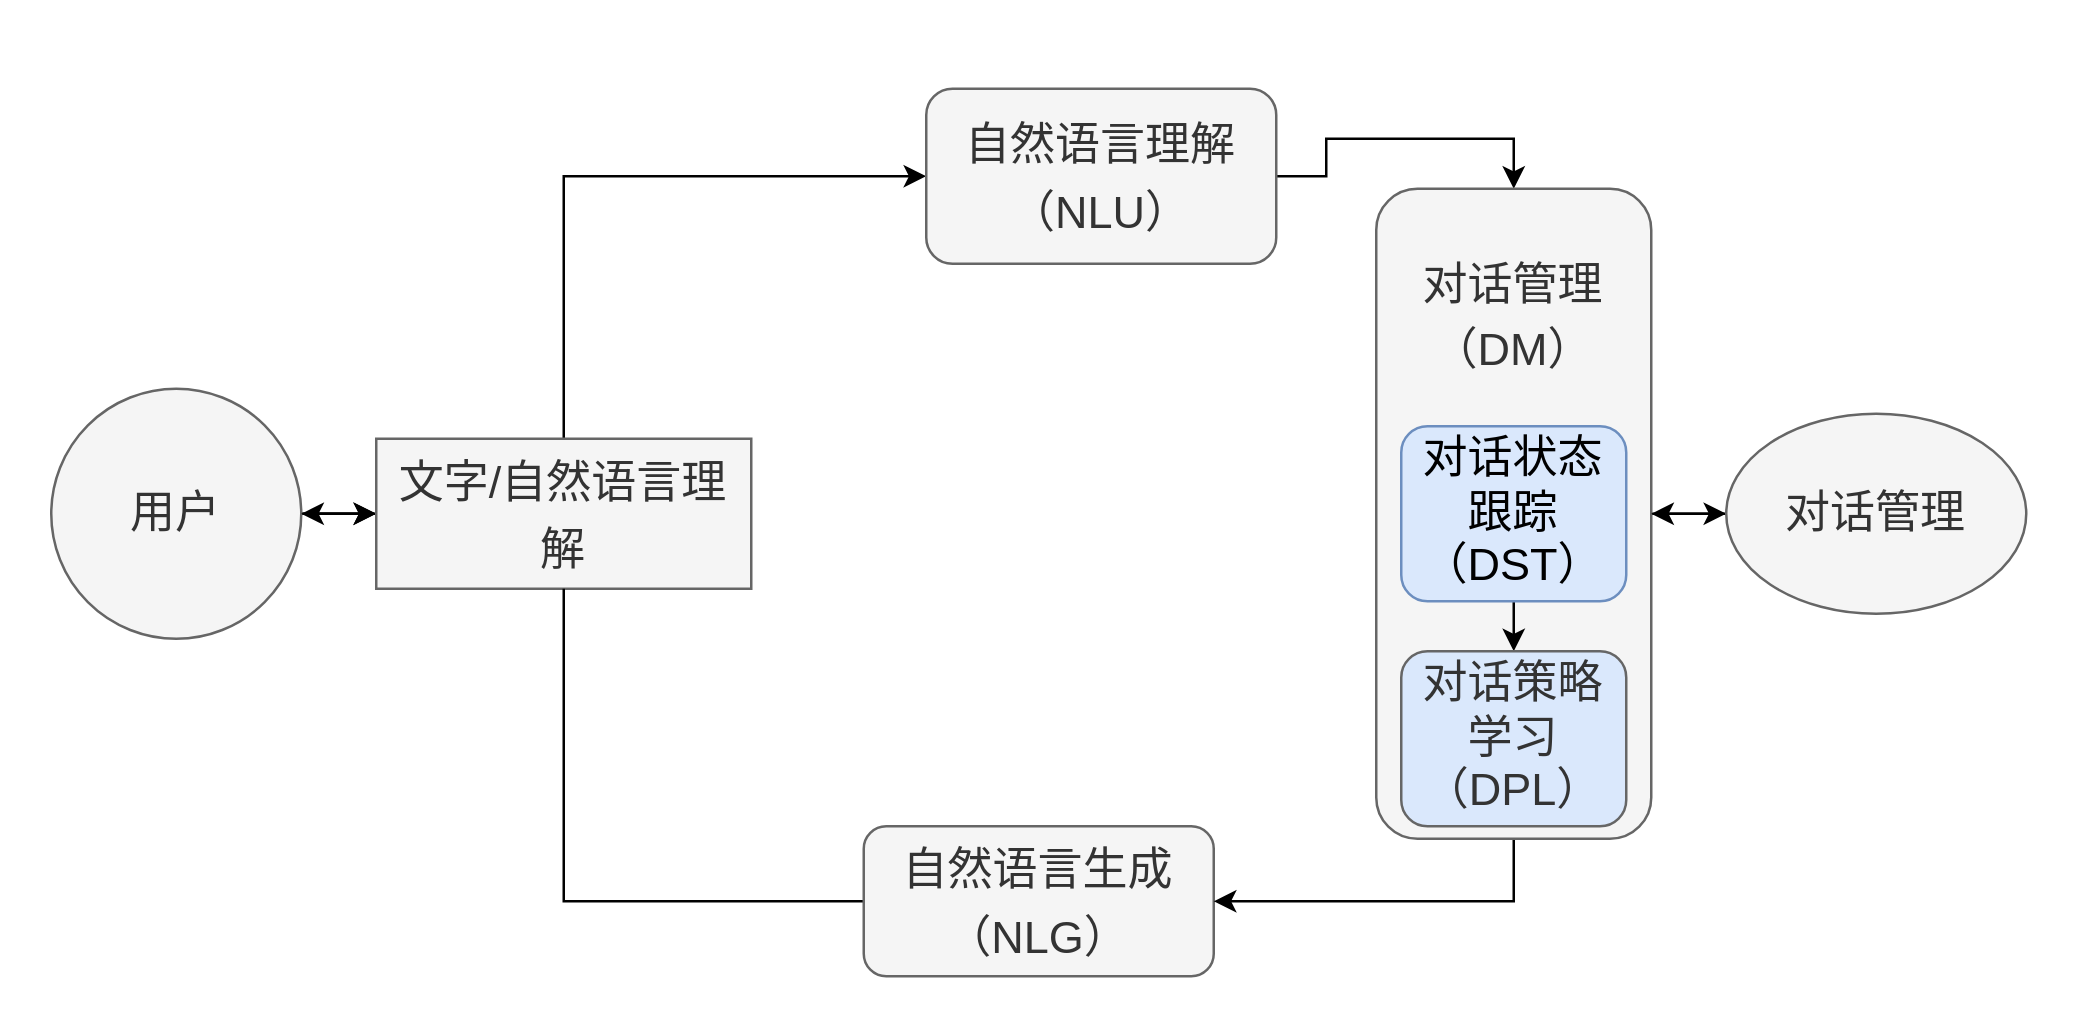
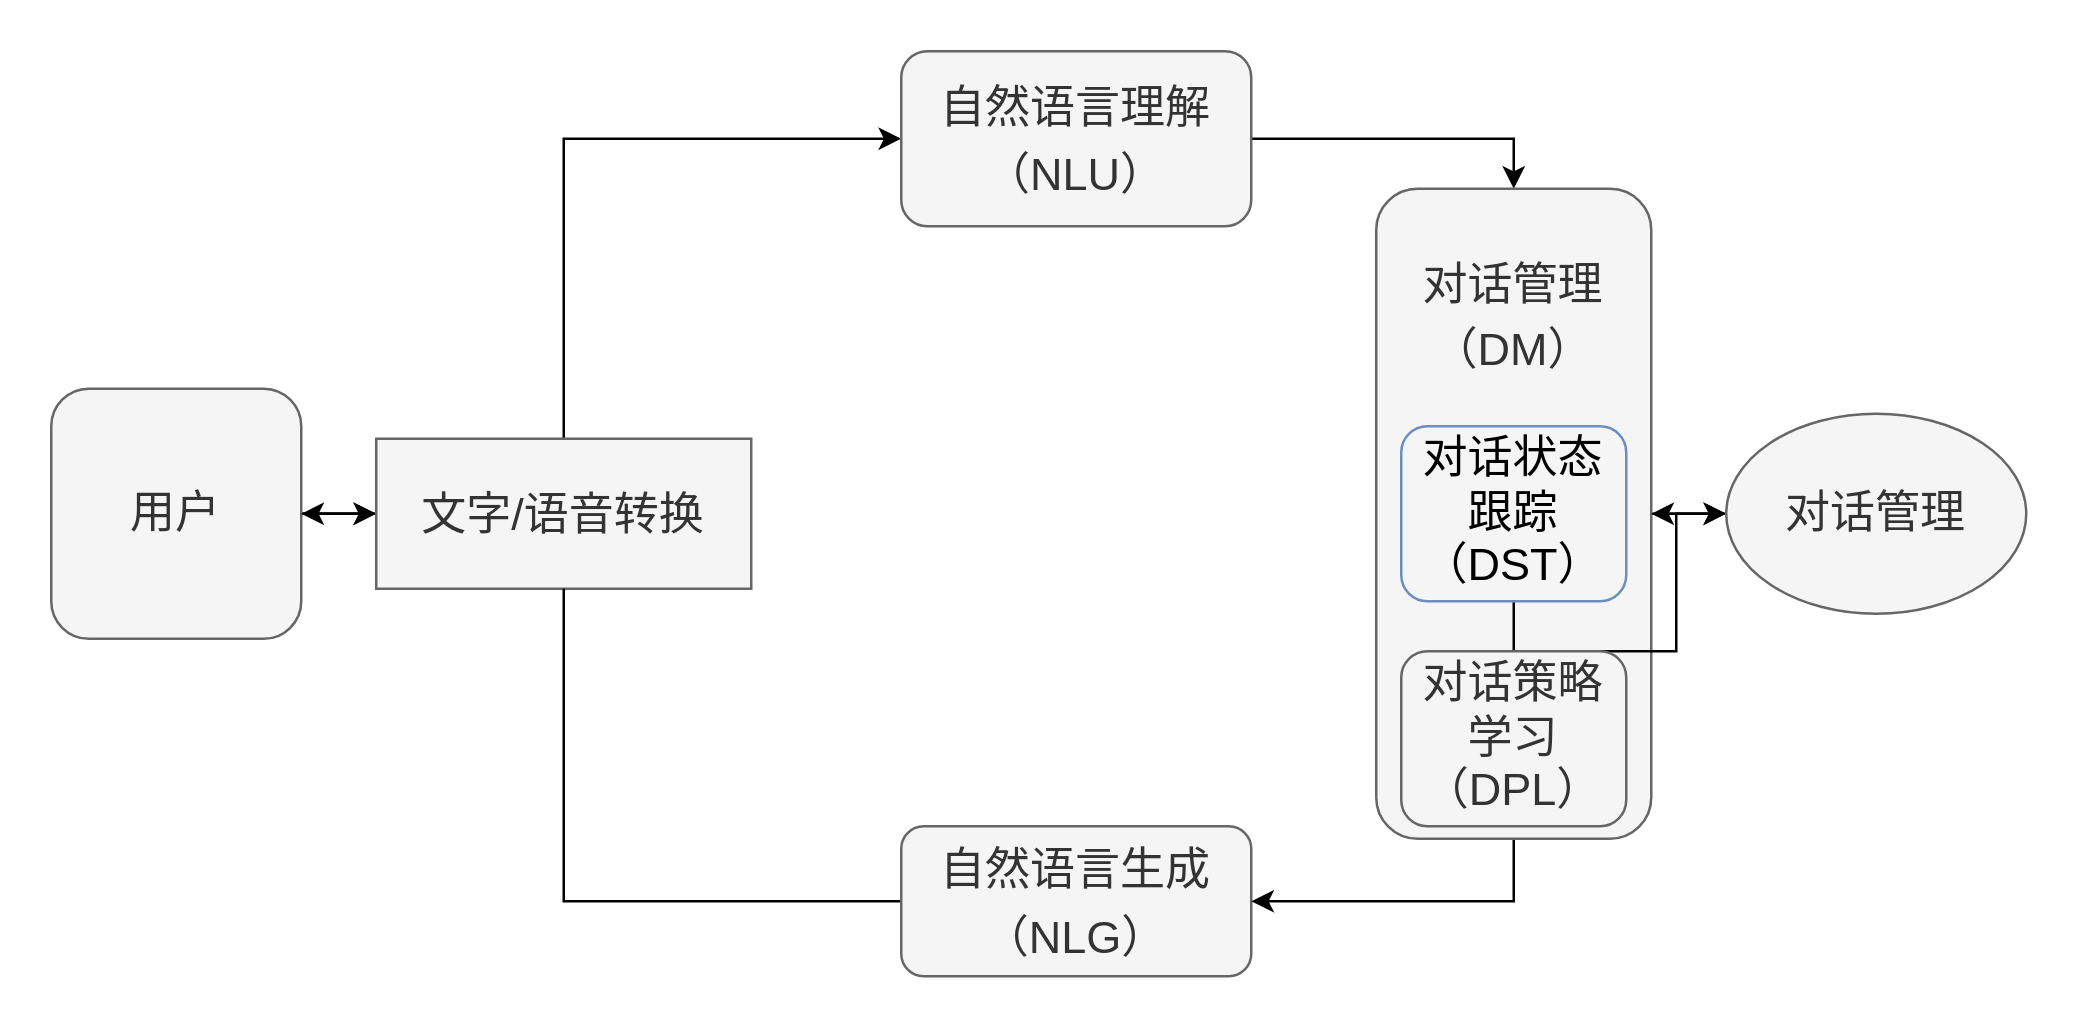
- <mxCell id="9" value="&lt;font style=&quot;font-size: 18px;&quot;&gt;自然语言理解（NLU）&lt;/font&gt;" style="rounded=1;whiteSpace=wrap;html=1;fontSize=22;fillColor=#f5f5f5;fontColor=#333333;strokeColor=#666666;" parent="1" vertex="1"><mxGeometry x="370" y="35" width="140" height="70" as="geometry" /></mxCell>
+ <mxCell id="9" value="&lt;font style=&quot;font-size: 18px;&quot;&gt;自然语言理解（NLU）&lt;/font&gt;" style="rounded=1;whiteSpace=wrap;html=1;fontSize=22;fillColor=#f5f5f5;fontColor=#333333;strokeColor=#666666;" parent="1" vertex="1"><mxGeometry x="360" y="20" width="140" height="70" as="geometry" /></mxCell>
- <mxCell id="4" value="&lt;font style=&quot;font-size: 18px;&quot;&gt;用户&lt;/font&gt;" style="ellipse;whiteSpace=wrap;html=1;aspect=fixed;fillColor=#f5f5f5;fontColor=#333333;strokeColor=#666666;" parent="1" vertex="1"><mxGeometry x="20" y="155" width="100" height="100" as="geometry" /></mxCell>
+ <mxCell id="4" value="&lt;font style=&quot;font-size: 18px;&quot;&gt;用户&lt;/font&gt;" style="whiteSpace=wrap;html=1;aspect=fixed;fillColor=#f5f5f5;fontColor=#333333;strokeColor=#666666;rounded=1;" parent="1" vertex="1"><mxGeometry x="20" y="155" width="100" height="100" as="geometry" /></mxCell>
- <mxCell id="7" value="&lt;font style=&quot;font-size: 18px;&quot;&gt;文字/自然语言理解&lt;/font&gt;" style="rounded=0;whiteSpace=wrap;html=1;fontSize=22;fillColor=#f5f5f5;fontColor=#333333;strokeColor=#666666;" parent="1" vertex="1"><mxGeometry x="150" y="175" width="150" height="60" as="geometry" /></mxCell>
+ <mxCell id="7" value="&lt;font style=&quot;font-size: 18px;&quot;&gt;文字/语音转换&lt;/font&gt;" style="rounded=0;whiteSpace=wrap;html=1;fontSize=22;fillColor=#f5f5f5;fontColor=#333333;strokeColor=#666666;" parent="1" vertex="1"><mxGeometry x="150" y="175" width="150" height="60" as="geometry" /></mxCell>
- <mxCell id="16" value="对话状态跟踪（DST）" style="rounded=1;whiteSpace=wrap;html=1;fontSize=18;fillColor=#dae8fc;strokeColor=#6c8ebf;" parent="1" vertex="1"><mxGeometry x="560" y="170" width="90" height="70" as="geometry" /></mxCell>
+ <mxCell id="16" value="对话状态跟踪（DST）" style="rounded=1;whiteSpace=wrap;html=1;fontSize=18;fillColor=#f5f5f5;strokeColor=#6c8ebf;" parent="1" vertex="1"><mxGeometry x="560" y="170" width="90" height="70" as="geometry" /></mxCell>
- <mxCell id="15" style="edgeStyle=orthogonalEdgeStyle;rounded=0;orthogonalLoop=1;jettySize=auto;html=1;exitX=0.5;exitY=1;exitDx=0;exitDy=0;entryX=0.5;entryY=0;entryDx=0;entryDy=0;fontSize=18;" parent="1" source="16" target="17" edge="1"><mxGeometry relative="1" as="geometry" /></mxCell>
+ <mxCell id="15" style="edgeStyle=orthogonalEdgeStyle;rounded=0;orthogonalLoop=1;jettySize=auto;html=1;exitX=0.5;exitY=1;exitDx=0;exitDy=0;fontSize=18;" parent="1" source="16" target="19" edge="1"><mxGeometry relative="1" as="geometry" /></mxCell>
- <mxCell id="17" value="对话策略学习（DPL）" style="rounded=1;whiteSpace=wrap;html=1;fontSize=18;fillColor=#dae8fc;fontColor=#333333;strokeColor=#666666;" parent="1" vertex="1"><mxGeometry x="560" y="260" width="90" height="70" as="geometry" /></mxCell>
+ <mxCell id="17" value="对话策略学习（DPL）" style="rounded=1;whiteSpace=wrap;html=1;fontSize=18;fillColor=#f5f5f5;fontColor=#333333;strokeColor=#666666;" parent="1" vertex="1"><mxGeometry x="560" y="260" width="90" height="70" as="geometry" /></mxCell>
- <mxCell id="11" value="&lt;font style=&quot;font-size: 18px;&quot;&gt;自然语言生成&lt;br&gt;（NLG）&lt;/font&gt;" style="rounded=1;whiteSpace=wrap;html=1;fontSize=22;fillColor=#f5f5f5;fontColor=#333333;strokeColor=#666666;" parent="1" vertex="1"><mxGeometry x="345" y="330" width="140" height="60" as="geometry" /></mxCell>
+ <mxCell id="11" value="&lt;font style=&quot;font-size: 18px;&quot;&gt;自然语言生成&lt;br&gt;（NLG）&lt;/font&gt;" style="rounded=1;whiteSpace=wrap;html=1;fontSize=22;fillColor=#f5f5f5;fontColor=#333333;strokeColor=#666666;" parent="1" vertex="1"><mxGeometry x="360" y="330" width="140" height="60" as="geometry" /></mxCell>
